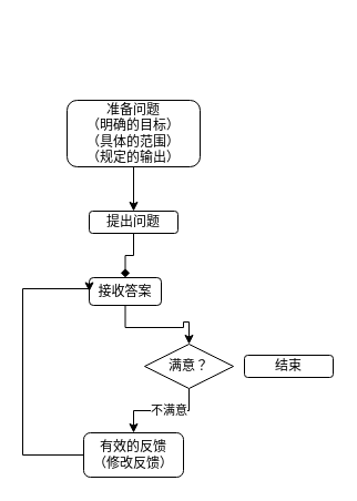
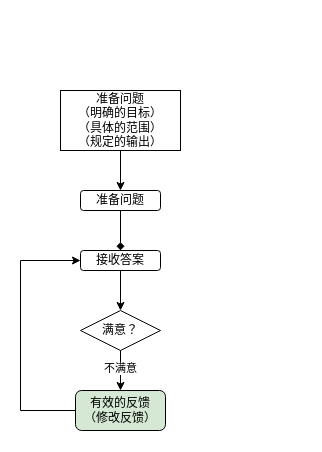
- <mxCell id="4" value="准备问题&lt;div&gt;（明确的目标&lt;span style=&quot;background-color: initial;&quot;&gt;）&lt;/span&gt;&lt;/div&gt;&lt;div&gt;&lt;span style=&quot;background-color: initial;&quot;&gt;（具体的范围）&lt;/span&gt;&lt;/div&gt;&lt;div&gt;&lt;span style=&quot;background-color: initial;&quot;&gt;（规定的输出）&lt;/span&gt;&lt;/div&gt;" style="rounded=1;whiteSpace=wrap;html=1;" vertex="1" parent="2"><mxGeometry x="40" y="70" width="120" height="60" as="geometry" /></mxCell>
+ <mxCell id="4" value="准备问题&lt;div&gt;（明确的目标&lt;span style=&quot;background-color: initial;&quot;&gt;）&lt;/span&gt;&lt;/div&gt;&lt;div&gt;&lt;span style=&quot;background-color: initial;&quot;&gt;（具体的范围）&lt;/span&gt;&lt;/div&gt;&lt;div&gt;&lt;span style=&quot;background-color: initial;&quot;&gt;（规定的输出）&lt;/span&gt;&lt;/div&gt;" style="whiteSpace=wrap;html=1;rounded=0;" vertex="1" parent="2"><mxGeometry x="40" y="70" width="120" height="60" as="geometry" /></mxCell>
- <mxCell id="6" value="提出问题" style="rounded=1;whiteSpace=wrap;html=1;" vertex="1" parent="2"><mxGeometry x="60" y="170" width="80" height="20" as="geometry" /></mxCell>
+ <mxCell id="6" value="准备问题" style="rounded=1;whiteSpace=wrap;html=1;" vertex="1" parent="2"><mxGeometry x="60" y="170" width="80" height="20" as="geometry" /></mxCell>
- <mxCell id="8" value="接收答案" style="rounded=1;whiteSpace=wrap;html=1;" vertex="1" parent="2"><mxGeometry x="60" y="230" width="65" height="25" as="geometry" /></mxCell>
+ <mxCell id="8" value="接收答案" style="rounded=1;whiteSpace=wrap;html=1;" vertex="1" parent="2"><mxGeometry x="60" y="230" width="80" height="20" as="geometry" /></mxCell>
- <mxCell id="11" value="满意？" style="rhombus;whiteSpace=wrap;html=1;" vertex="1" parent="2"><mxGeometry x="110" y="290" width="80" height="40" as="geometry" /></mxCell>
+ <mxCell id="11" value="满意？" style="rhombus;whiteSpace=wrap;html=1;" vertex="1" parent="2"><mxGeometry x="60" y="290" width="80" height="40" as="geometry" /></mxCell>
- <mxCell id="12" value="结束" style="rounded=1;whiteSpace=wrap;html=1;" vertex="1" parent="2"><mxGeometry x="200" y="300" width="80" height="20" as="geometry" /></mxCell>
- <mxCell id="14" value="有效的反馈&lt;div&gt;（修改反馈）&lt;/div&gt;" style="rounded=1;whiteSpace=wrap;html=1;" vertex="1" parent="2"><mxGeometry x="55" y="370" width="90" height="40" as="geometry" /></mxCell>
+ <mxCell id="14" value="有效的反馈&lt;div&gt;（修改反馈）&lt;/div&gt;" style="rounded=1;whiteSpace=wrap;html=1;fillColor=#d5e8d4;" vertex="1" parent="2"><mxGeometry x="55" y="370" width="90" height="40" as="geometry" /></mxCell>
